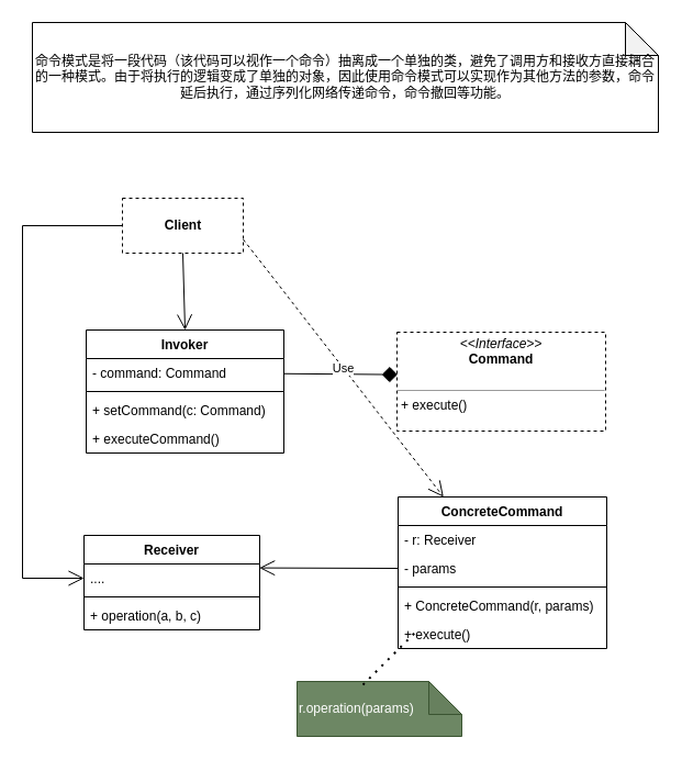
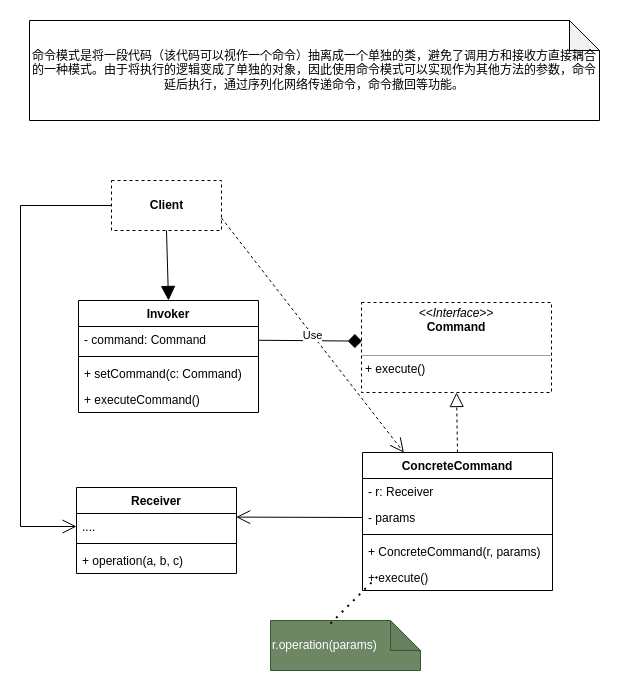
- <mxCell id="23" value="" style="endArrow=open;endFill=1;endSize=12;html=1;rounded=0;exitX=0.5;exitY=1;exitDx=0;exitDy=0;entryX=0.5;entryY=0;entryDx=0;entryDy=0;" edge="1" parent="1" source="22" target="16"><mxGeometry width="160" relative="1" as="geometry"><mxPoint x="280" y="220" as="sourcePoint" /><mxPoint x="440" y="220" as="targetPoint" /></mxGeometry></mxCell>
+ <mxCell id="23" value="" style="endArrow=block;endFill=1;endSize=12;html=1;rounded=0;exitX=0.5;exitY=1;exitDx=0;exitDy=0;entryX=0.5;entryY=0;entryDx=0;entryDy=0;" edge="1" parent="1" source="22" target="16"><mxGeometry width="160" relative="1" as="geometry"><mxPoint x="280" y="220" as="sourcePoint" /><mxPoint x="440" y="220" as="targetPoint" /></mxGeometry></mxCell>
+ <mxCell id="10" value="" style="endArrow=block;dashed=1;endFill=0;endSize=12;html=1;rounded=0;exitX=0.5;exitY=0;exitDx=0;exitDy=0;entryX=0.5;entryY=1;entryDx=0;entryDy=0;" edge="1" parent="1" source="3" target="9"><mxGeometry width="160" relative="1" as="geometry"><mxPoint x="456" y="422" as="sourcePoint" /><mxPoint x="616" y="422" as="targetPoint" /></mxGeometry></mxCell>
